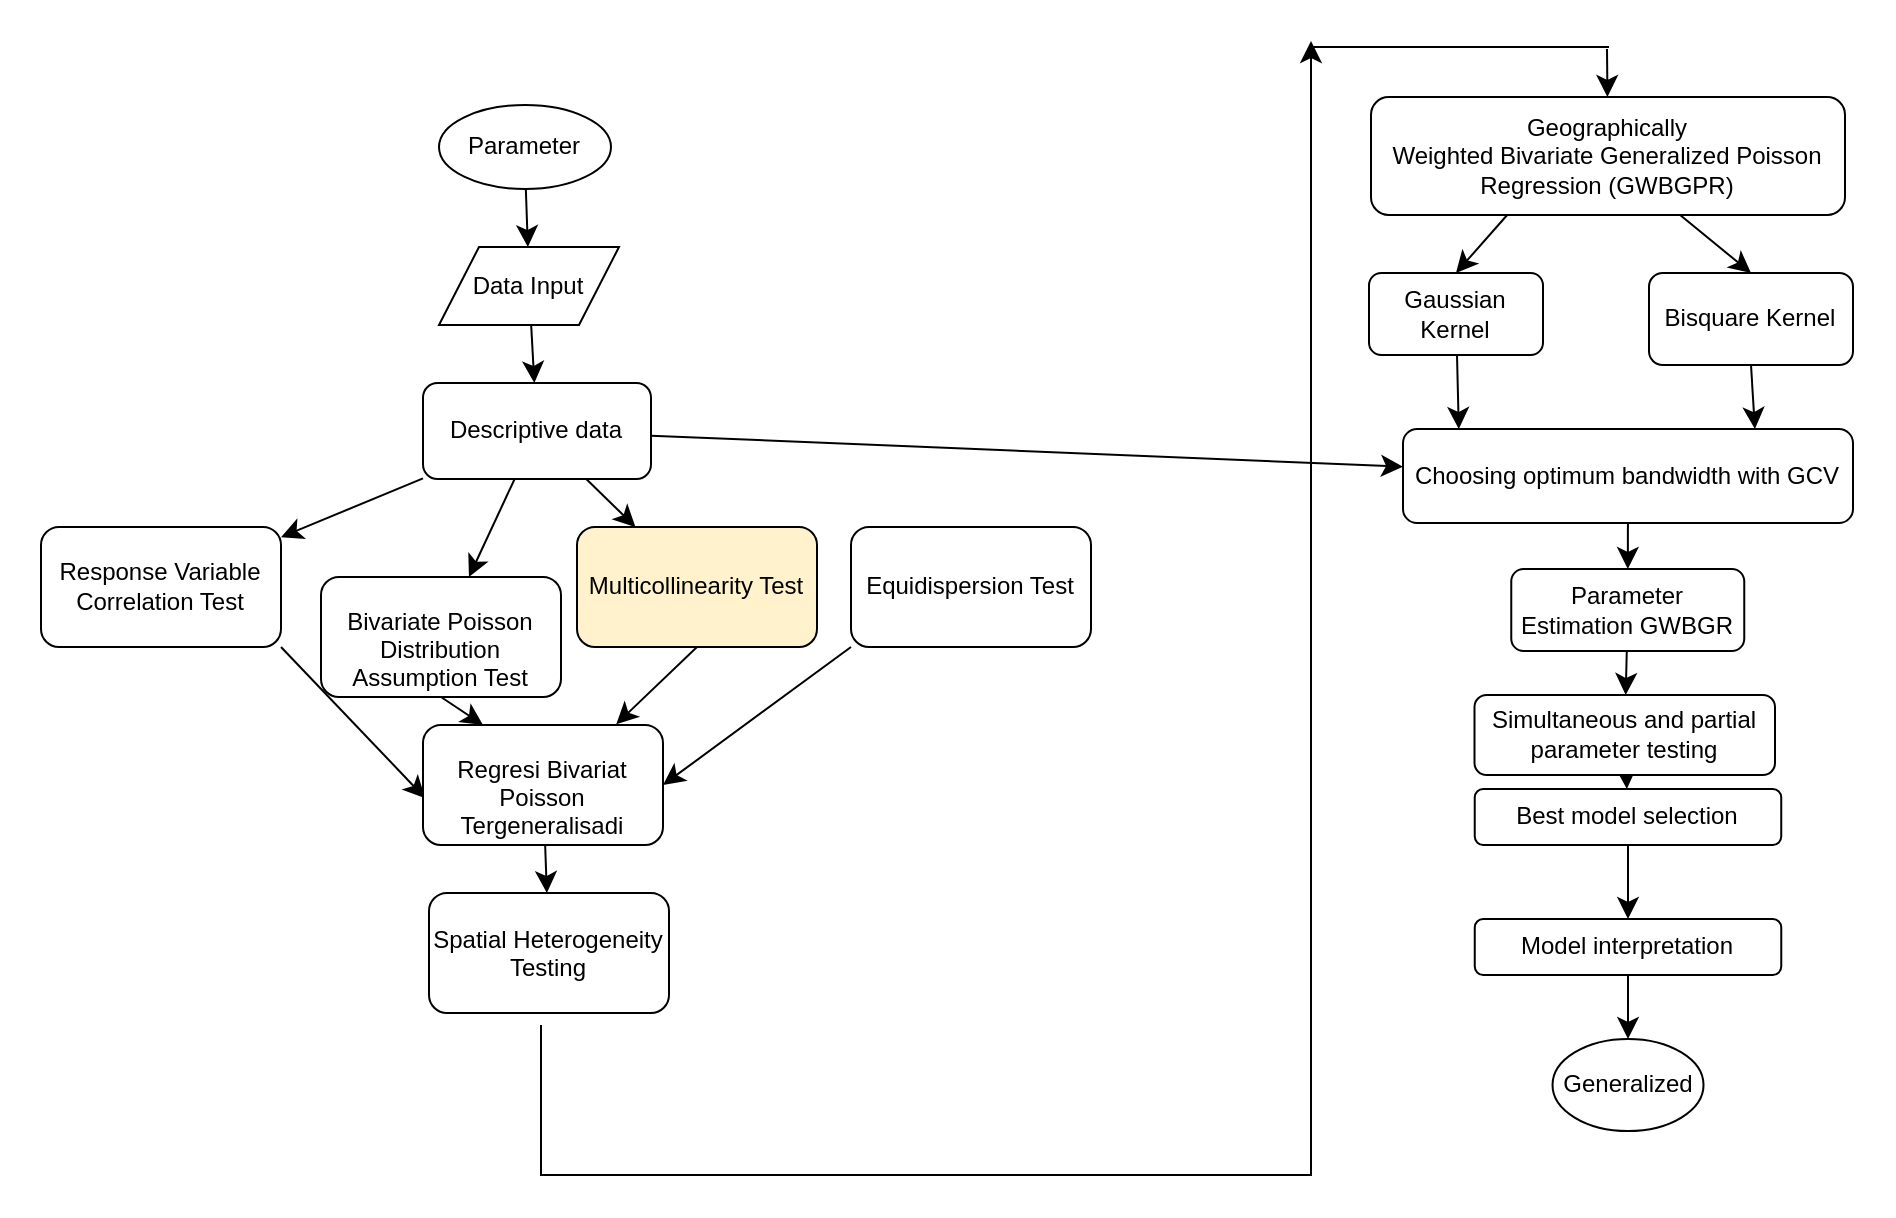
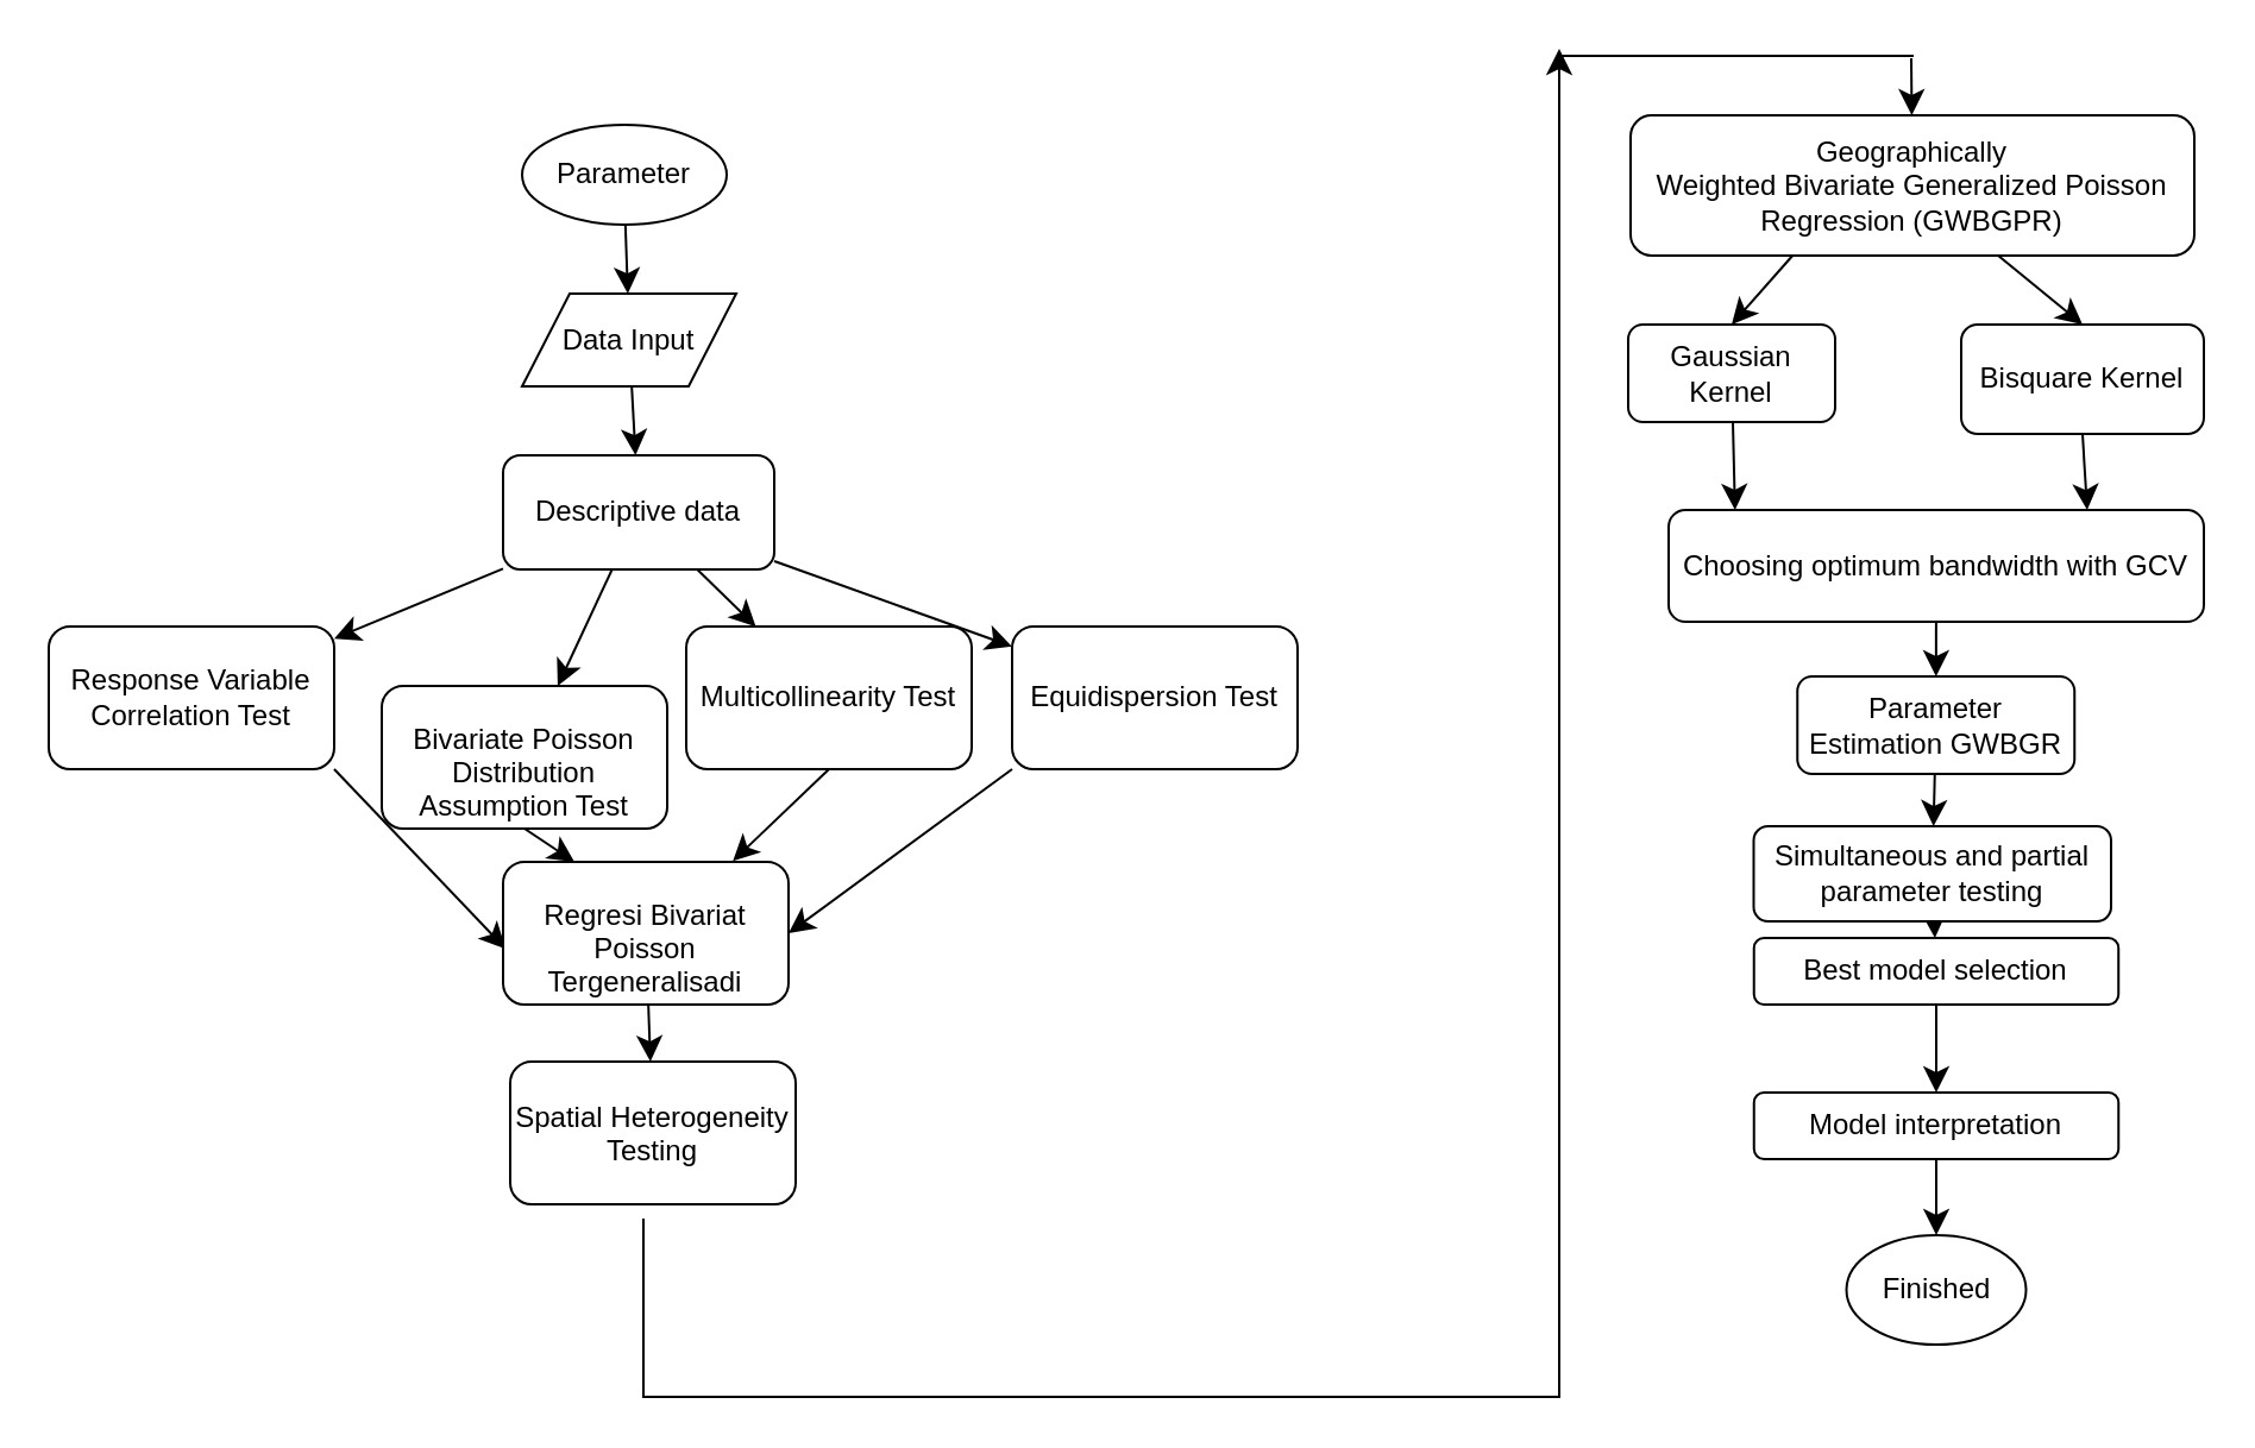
- <mxCell id="9" value="" style="edgeStyle=none;curved=1;rounded=0;orthogonalLoop=1;jettySize=auto;html=1;fontSize=12;startSize=8;endSize=8;" parent="1" source="10" target="31" edge="1"><mxGeometry relative="1" as="geometry" /></mxCell>
+ <mxCell id="9" value="" style="edgeStyle=none;curved=1;rounded=0;orthogonalLoop=1;jettySize=auto;html=1;fontSize=12;startSize=8;endSize=8;" parent="1" source="10" target="21" edge="1"><mxGeometry relative="1" as="geometry" /></mxCell>
- <mxCell id="16" value="Multicollinearity Test" style="rounded=1;whiteSpace=wrap;html=1;fillColor=#fff2cc;" parent="1" vertex="1"><mxGeometry x="288" y="263" width="120" height="60" as="geometry" /></mxCell>
+ <mxCell id="16" value="Multicollinearity Test" style="rounded=1;whiteSpace=wrap;html=1;" parent="1" vertex="1"><mxGeometry x="288" y="263" width="120" height="60" as="geometry" /></mxCell>
- <mxCell id="40" value="Generalized" style="ellipse;whiteSpace=wrap;html=1;rounded=1;" vertex="1" parent="1"><mxGeometry x="775.76" y="519" width="75.5" height="46" as="geometry" /></mxCell>
+ <mxCell id="40" value="Finished" style="ellipse;whiteSpace=wrap;html=1;rounded=1;" vertex="1" parent="1"><mxGeometry x="775.76" y="519" width="75.5" height="46" as="geometry" /></mxCell>
